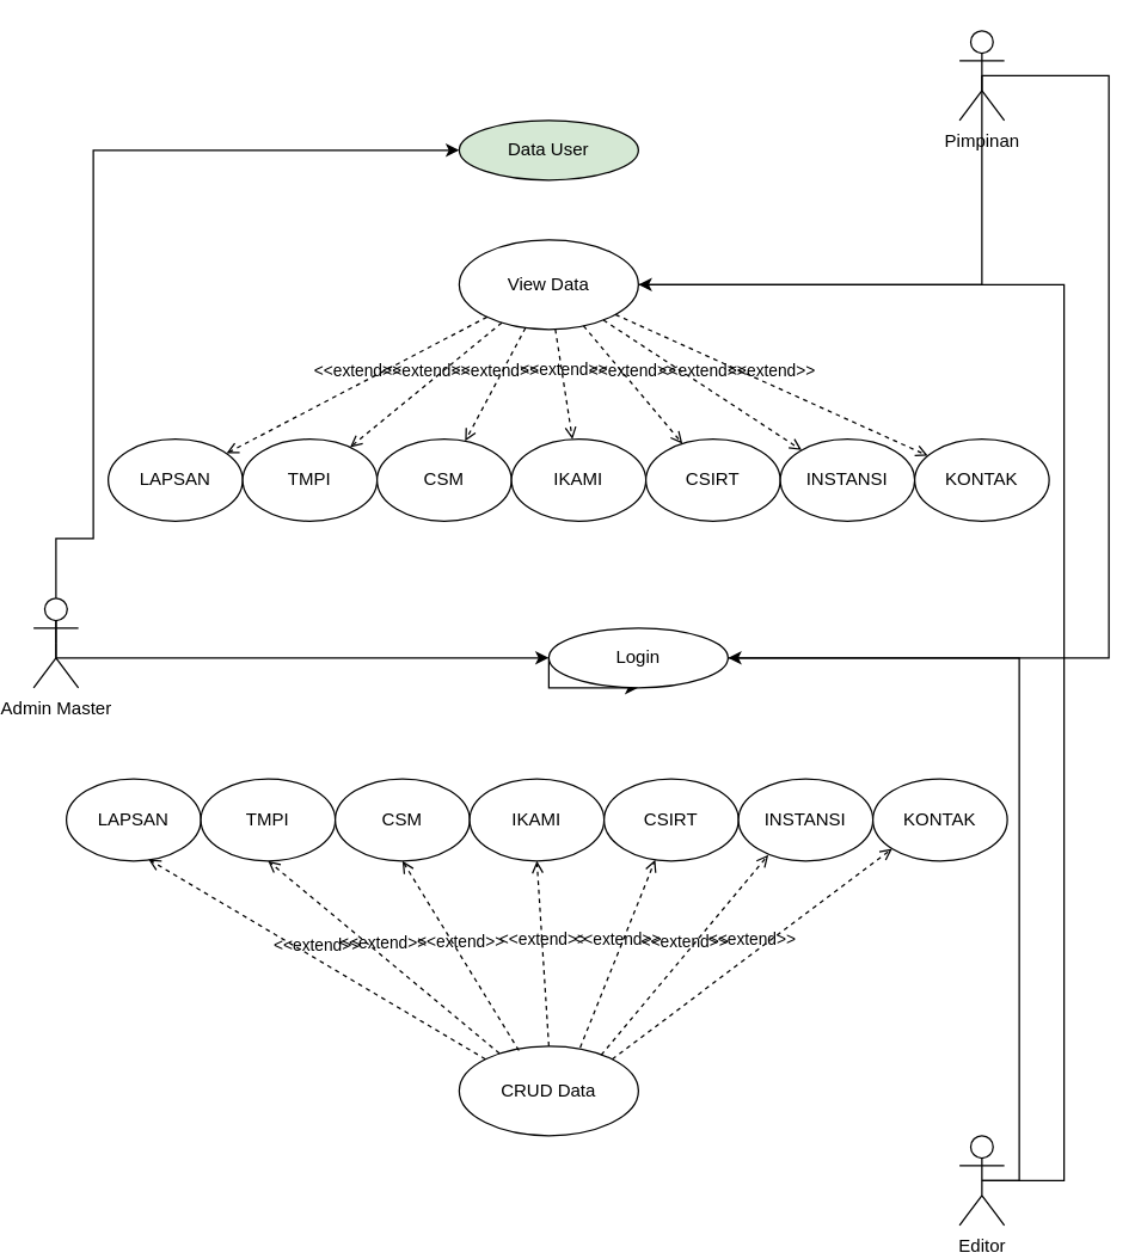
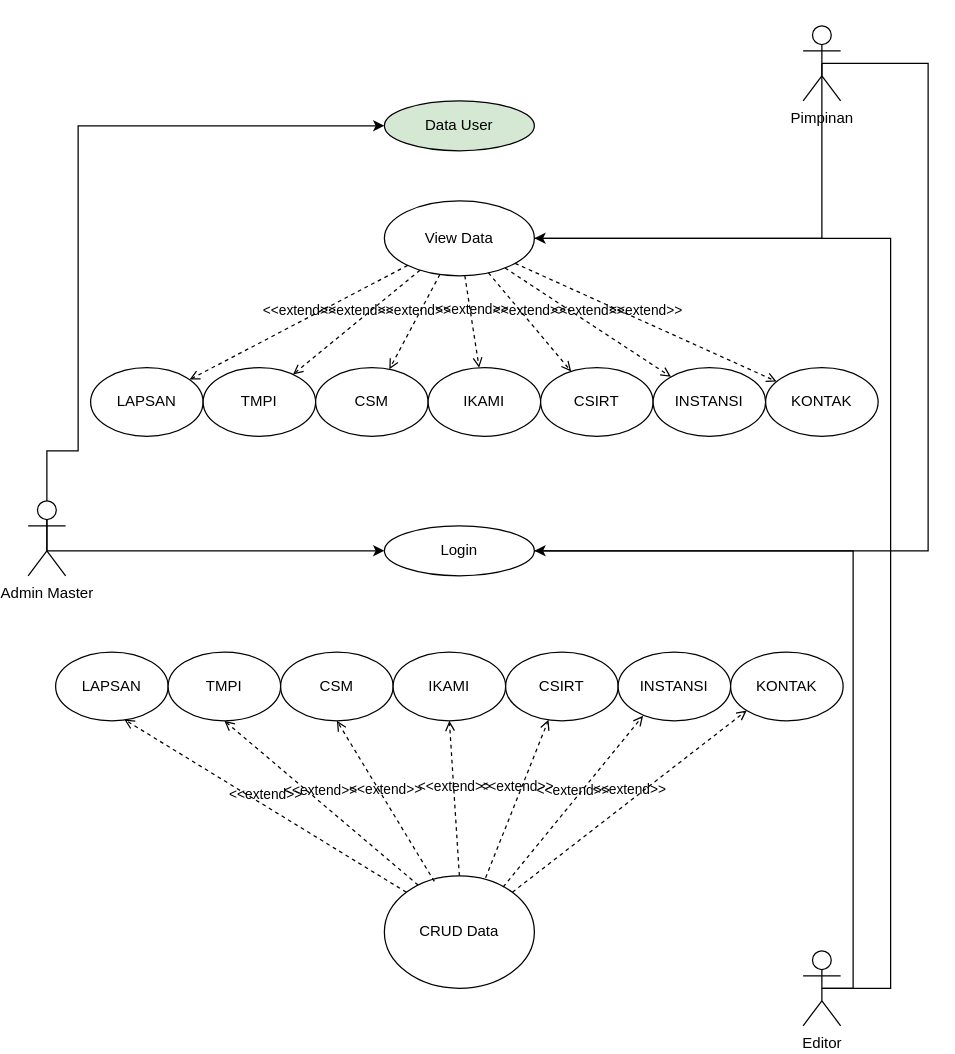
- <mxCell id="12" value="Login" style="ellipse;whiteSpace=wrap;html=1;" parent="1" vertex="1"><mxGeometry x="365" y="420" width="120" height="40" as="geometry" /></mxCell>
+ <mxCell id="12" value="Login" style="ellipse;whiteSpace=wrap;html=1;" parent="1" vertex="1"><mxGeometry x="305" y="420" width="120" height="40" as="geometry" /></mxCell>
- <mxCell id="13" value="CRUD Data" style="ellipse;whiteSpace=wrap;html=1;" vertex="1" parent="1"><mxGeometry x="305" y="700" width="120" height="60" as="geometry" /></mxCell>
+ <mxCell id="13" value="CRUD Data" style="ellipse;whiteSpace=wrap;html=1;" vertex="1" parent="1"><mxGeometry x="305" y="700" width="120" height="90" as="geometry" /></mxCell>
